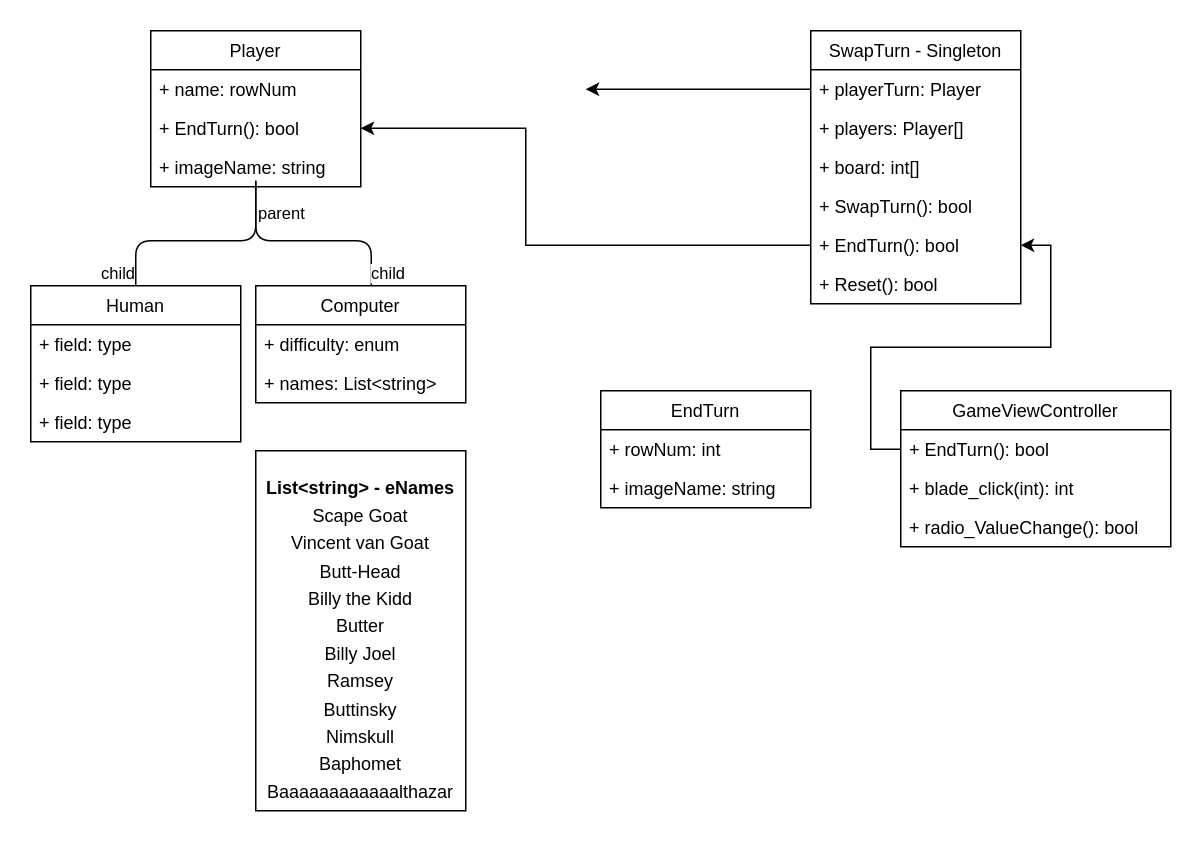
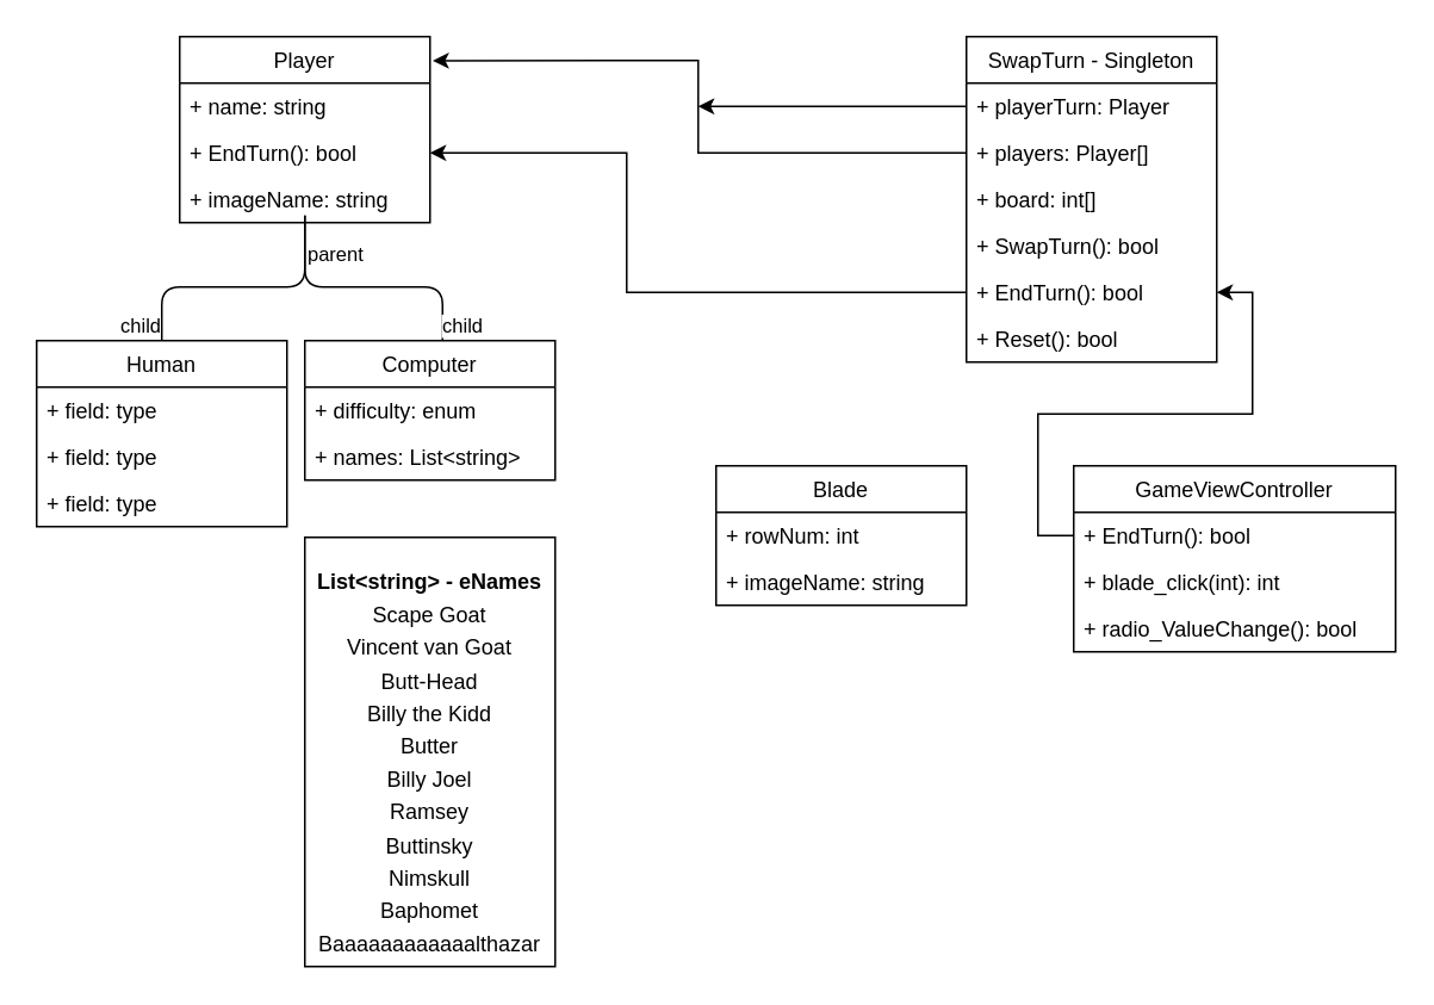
- <mxCell id="3" value="+ name: rowNum" style="text;strokeColor=none;fillColor=none;align=left;verticalAlign=top;spacingLeft=4;spacingRight=4;overflow=hidden;rotatable=0;points=[[0,0.5],[1,0.5]];portConstraint=eastwest;" parent="2" vertex="1"><mxGeometry y="26" width="140" height="26" as="geometry" /></mxCell>
+ <mxCell id="3" value="+ name: string" style="text;strokeColor=none;fillColor=none;align=left;verticalAlign=top;spacingLeft=4;spacingRight=4;overflow=hidden;rotatable=0;points=[[0,0.5],[1,0.5]];portConstraint=eastwest;" parent="2" vertex="1"><mxGeometry y="26" width="140" height="26" as="geometry" /></mxCell>
+ <mxCell id="26" style="edgeStyle=orthogonalEdgeStyle;rounded=0;orthogonalLoop=1;jettySize=auto;html=1;entryX=1.011;entryY=0.129;entryDx=0;entryDy=0;entryPerimeter=0;" edge="1" parent="1" source="21" target="2"><mxGeometry relative="1" as="geometry" /></mxCell>
- <mxCell id="28" value="EndTurn" style="swimlane;fontStyle=0;childLayout=stackLayout;horizontal=1;startSize=26;fillColor=none;horizontalStack=0;resizeParent=1;resizeParentMax=0;resizeLast=0;collapsible=1;marginBottom=0;" vertex="1" parent="1"><mxGeometry x="400" y="260" width="140" height="78" as="geometry" /></mxCell>
+ <mxCell id="28" value="Blade" style="swimlane;fontStyle=0;childLayout=stackLayout;horizontal=1;startSize=26;fillColor=none;horizontalStack=0;resizeParent=1;resizeParentMax=0;resizeLast=0;collapsible=1;marginBottom=0;" vertex="1" parent="1"><mxGeometry x="400" y="260" width="140" height="78" as="geometry" /></mxCell>
